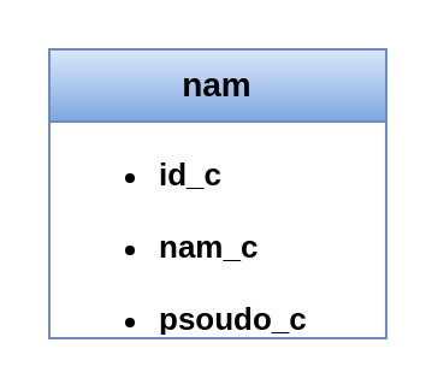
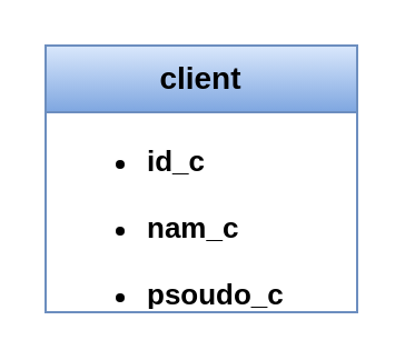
- <mxCell id="2" value="&lt;b&gt;&lt;font style=&quot;font-size: 14px;&quot;&gt;nam&lt;/font&gt;&lt;/b&gt;" style="swimlane;fontStyle=0;childLayout=stackLayout;horizontal=1;startSize=30;horizontalStack=0;resizeParent=1;resizeParentMax=0;resizeLast=0;collapsible=1;marginBottom=0;whiteSpace=wrap;html=1;fillColor=#dae8fc;gradientColor=#7ea6e0;strokeColor=#6c8ebf;" vertex="1" parent="1"><mxGeometry x="20" y="20" width="140" height="120" as="geometry" /></mxCell>
+ <mxCell id="2" value="&lt;b&gt;&lt;font style=&quot;font-size: 14px;&quot;&gt;client&lt;/font&gt;&lt;/b&gt;" style="swimlane;fontStyle=0;childLayout=stackLayout;horizontal=1;startSize=30;horizontalStack=0;resizeParent=1;resizeParentMax=0;resizeLast=0;collapsible=1;marginBottom=0;whiteSpace=wrap;html=1;fillColor=#dae8fc;gradientColor=#7ea6e0;strokeColor=#6c8ebf;" vertex="1" parent="1"><mxGeometry x="20" y="20" width="140" height="120" as="geometry" /></mxCell>
